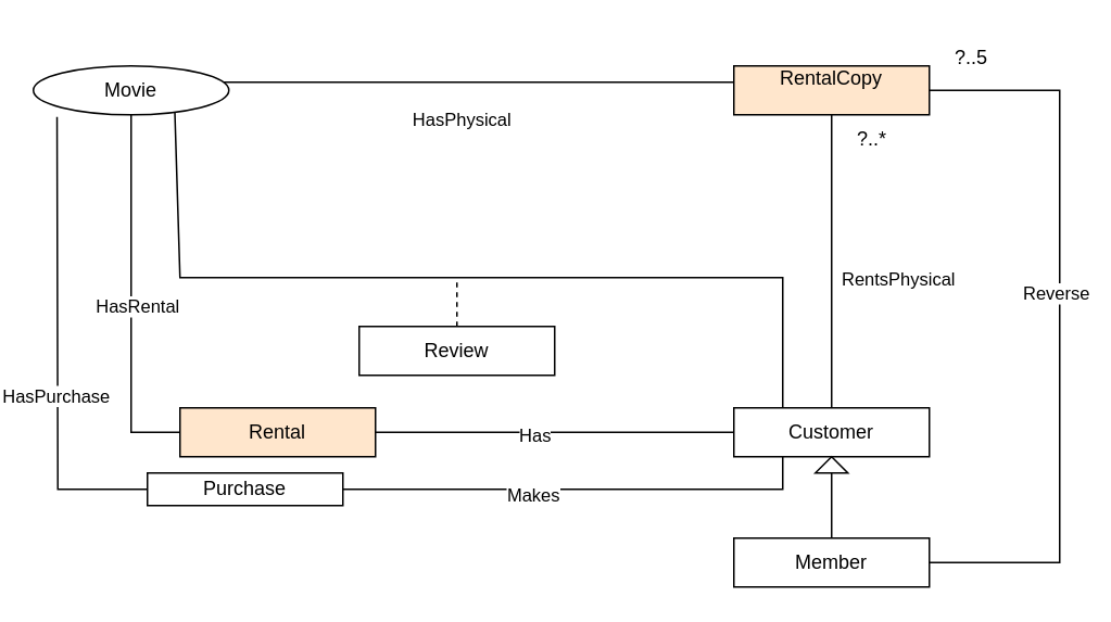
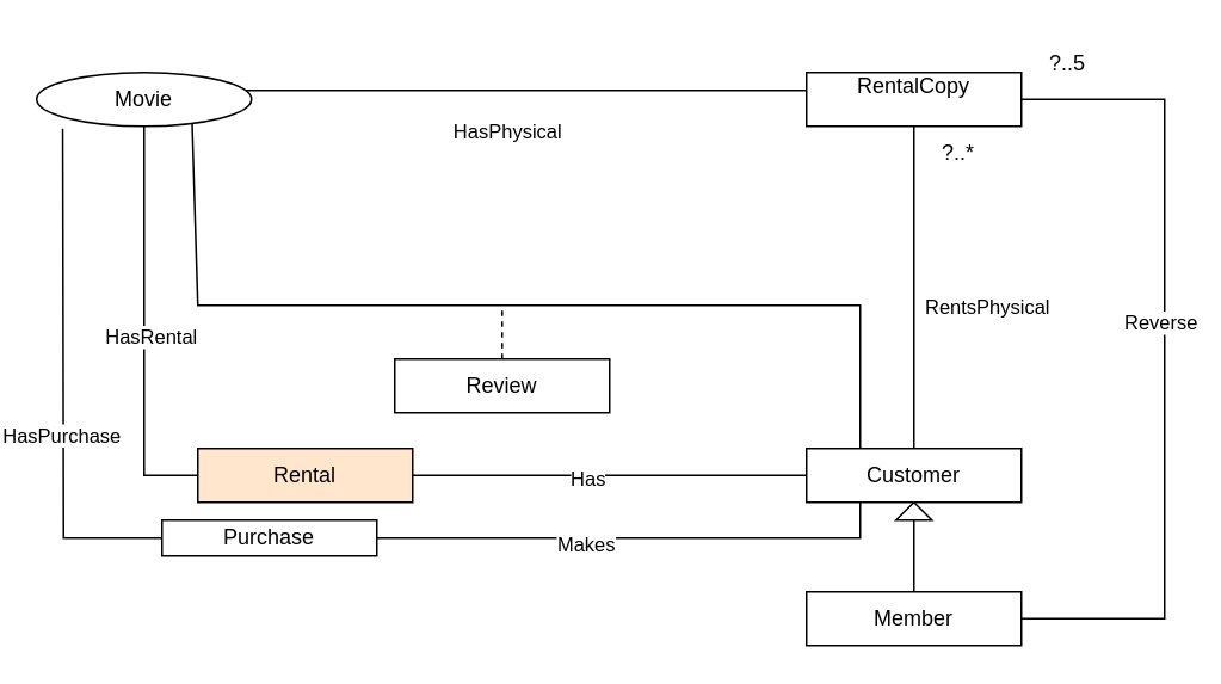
- <mxCell id="4" value="&#10;RentalCopy&#10;&#10;" style="rounded=0;whiteSpace=wrap;html=1;strokeColor=#000000;fillColor=#ffe6cc;" vertex="1" parent="1"><mxGeometry x="450" y="40" width="120" height="30" as="geometry" /></mxCell>
+ <mxCell id="4" value="&#10;RentalCopy&#10;&#10;" style="rounded=0;whiteSpace=wrap;html=1;strokeColor=#000000;" vertex="1" parent="1"><mxGeometry x="450" y="40" width="120" height="30" as="geometry" /></mxCell>
